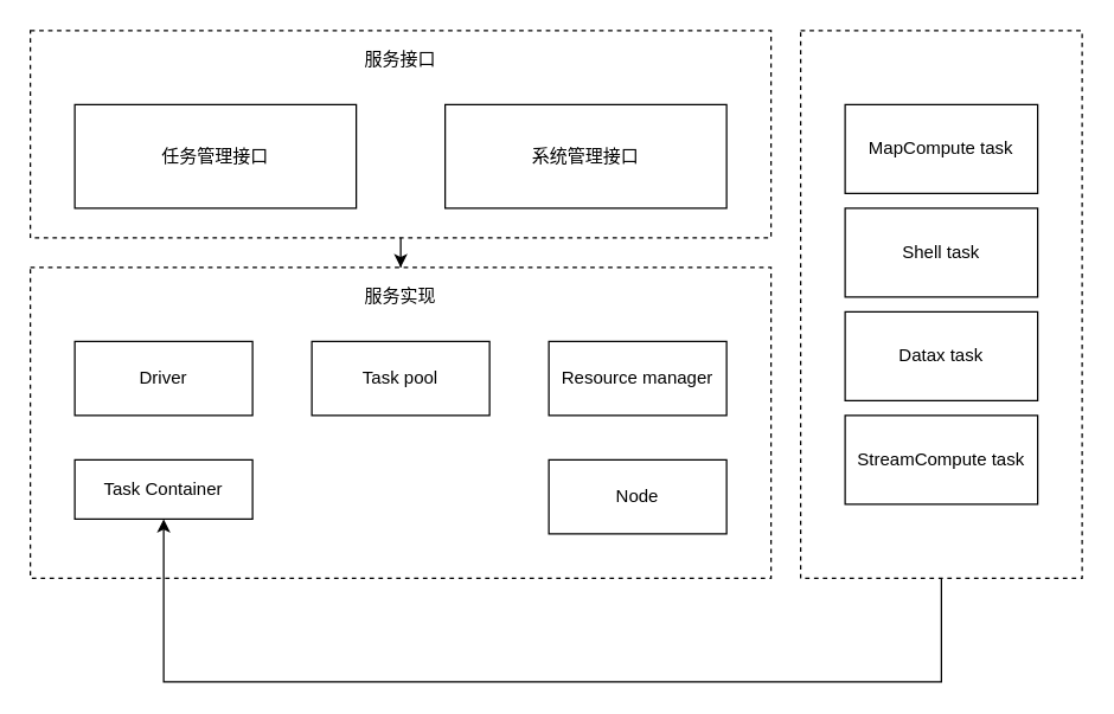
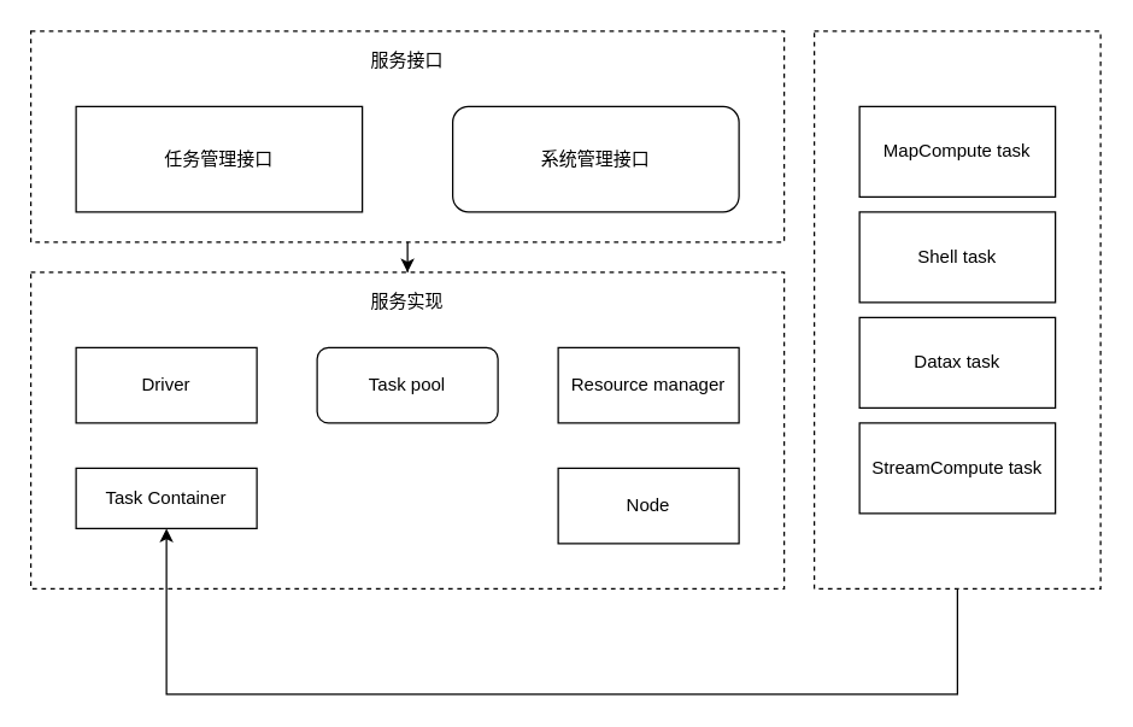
- <mxCell id="10" value="系统管理接口" style="rounded=0;whiteSpace=wrap;html=1;" vertex="1" parent="1"><mxGeometry x="300" y="70" width="190" height="70" as="geometry" /></mxCell>
+ <mxCell id="10" value="系统管理接口" style="whiteSpace=wrap;html=1;rounded=1;" vertex="1" parent="1"><mxGeometry x="300" y="70" width="190" height="70" as="geometry" /></mxCell>
- <mxCell id="17" value="Task pool" style="rounded=0;whiteSpace=wrap;html=1;" vertex="1" parent="1"><mxGeometry x="210" y="230" width="120" height="50" as="geometry" /></mxCell>
+ <mxCell id="17" value="Task pool" style="whiteSpace=wrap;html=1;rounded=1;" vertex="1" parent="1"><mxGeometry x="210" y="230" width="120" height="50" as="geometry" /></mxCell>
